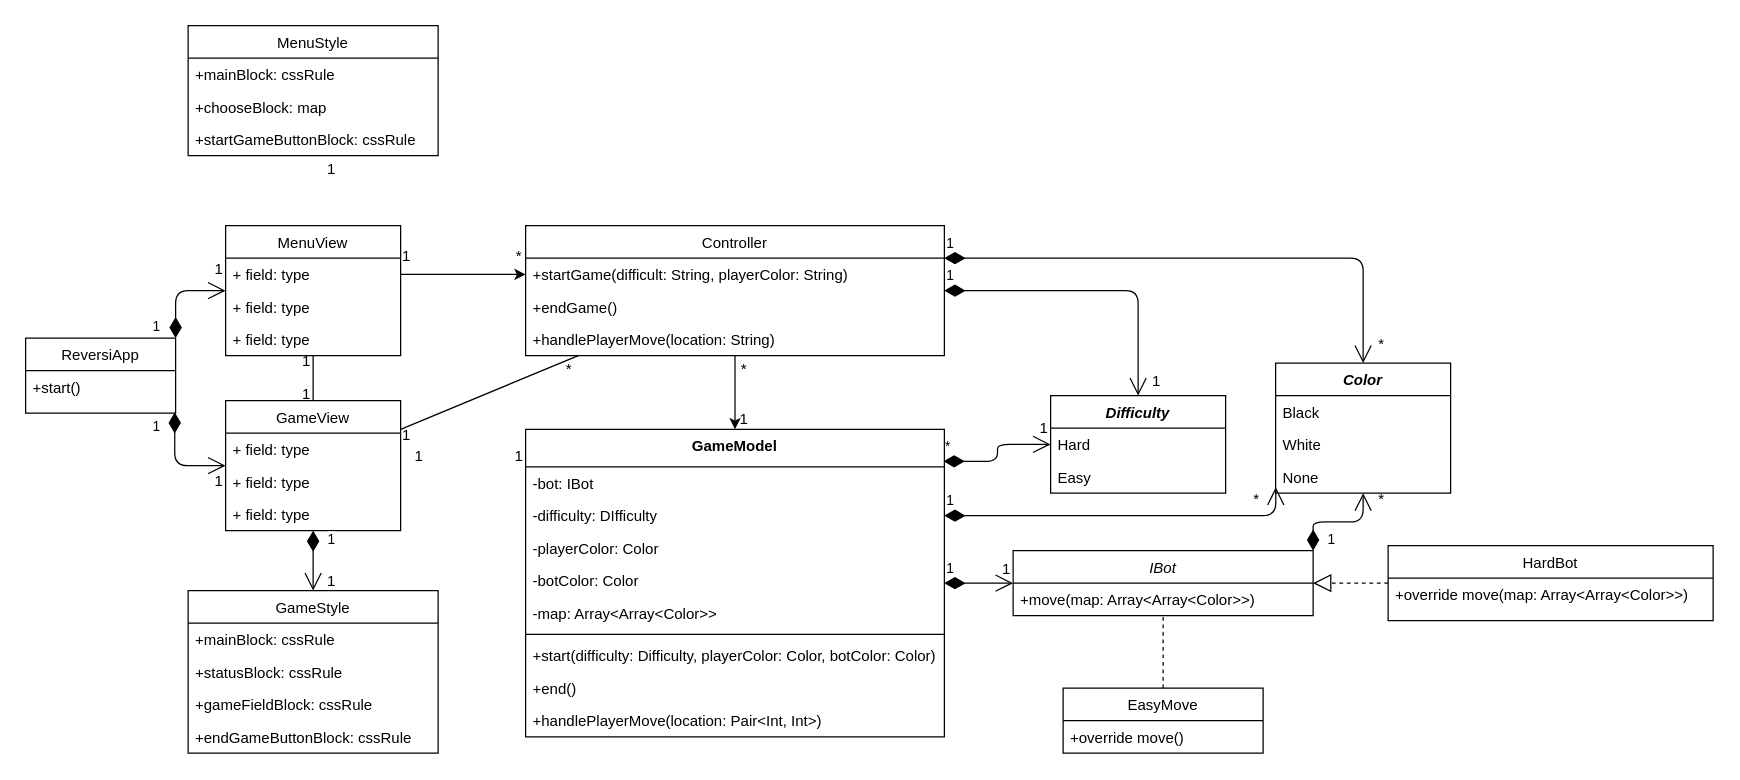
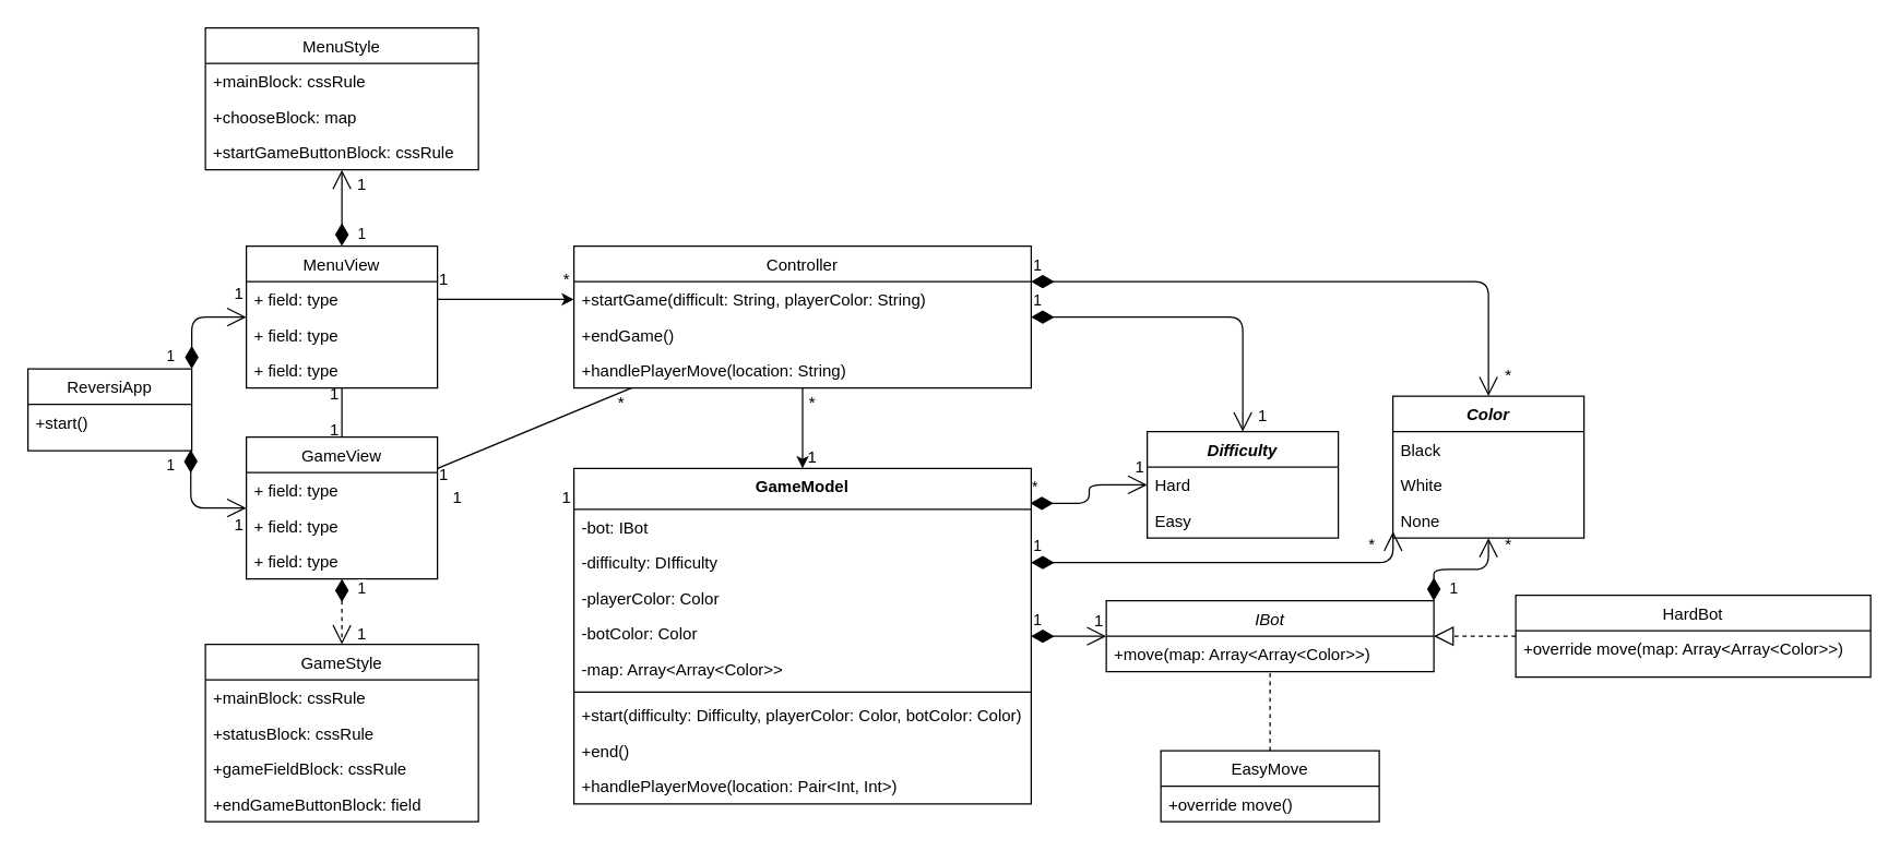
+ <mxCell id="31" value="1" style="endArrow=open;html=1;endSize=12;startArrow=diamondThin;startSize=14;startFill=1;edgeStyle=orthogonalEdgeStyle;align=left;verticalAlign=bottom;" parent="1" source="6" target="14" edge="1"><mxGeometry x="-1" y="-10" relative="1" as="geometry"><mxPoint x="100" y="390" as="sourcePoint" /><mxPoint x="100" y="438" as="targetPoint" /><mxPoint as="offset" /></mxGeometry></mxCell>
- <mxCell id="25" value="1" style="endArrow=open;html=1;endSize=12;startArrow=diamondThin;startSize=14;startFill=1;edgeStyle=orthogonalEdgeStyle;align=left;verticalAlign=bottom;" parent="1" source="2" target="26" edge="1"><mxGeometry x="-0.333" y="10" relative="1" as="geometry"><mxPoint x="310" y="370" as="sourcePoint" /><mxPoint x="470" y="370" as="targetPoint" /><mxPoint as="offset" /></mxGeometry></mxCell>
+ <mxCell id="25" value="1" style="endArrow=open;html=1;endSize=12;startArrow=diamondThin;startSize=14;startFill=1;edgeStyle=orthogonalEdgeStyle;align=left;verticalAlign=bottom;dashed=1;" parent="1" source="2" target="26" edge="1"><mxGeometry x="-0.333" y="10" relative="1" as="geometry"><mxPoint x="310" y="370" as="sourcePoint" /><mxPoint x="470" y="370" as="targetPoint" /><mxPoint as="offset" /></mxGeometry></mxCell>
- <mxCell id="30" value="+endGameButtonBlock: cssRule" style="text;strokeColor=none;fillColor=none;align=left;verticalAlign=top;spacingLeft=4;spacingRight=4;overflow=hidden;rotatable=0;points=[[0,0.5],[1,0.5]];portConstraint=eastwest;" parent="26" vertex="1"><mxGeometry y="104" width="200" height="26" as="geometry" /></mxCell>
+ <mxCell id="30" value="+endGameButtonBlock: field" style="text;strokeColor=none;fillColor=none;align=left;verticalAlign=top;spacingLeft=4;spacingRight=4;overflow=hidden;rotatable=0;points=[[0,0.5],[1,0.5]];portConstraint=eastwest;" parent="26" vertex="1"><mxGeometry y="104" width="200" height="26" as="geometry" /></mxCell>
